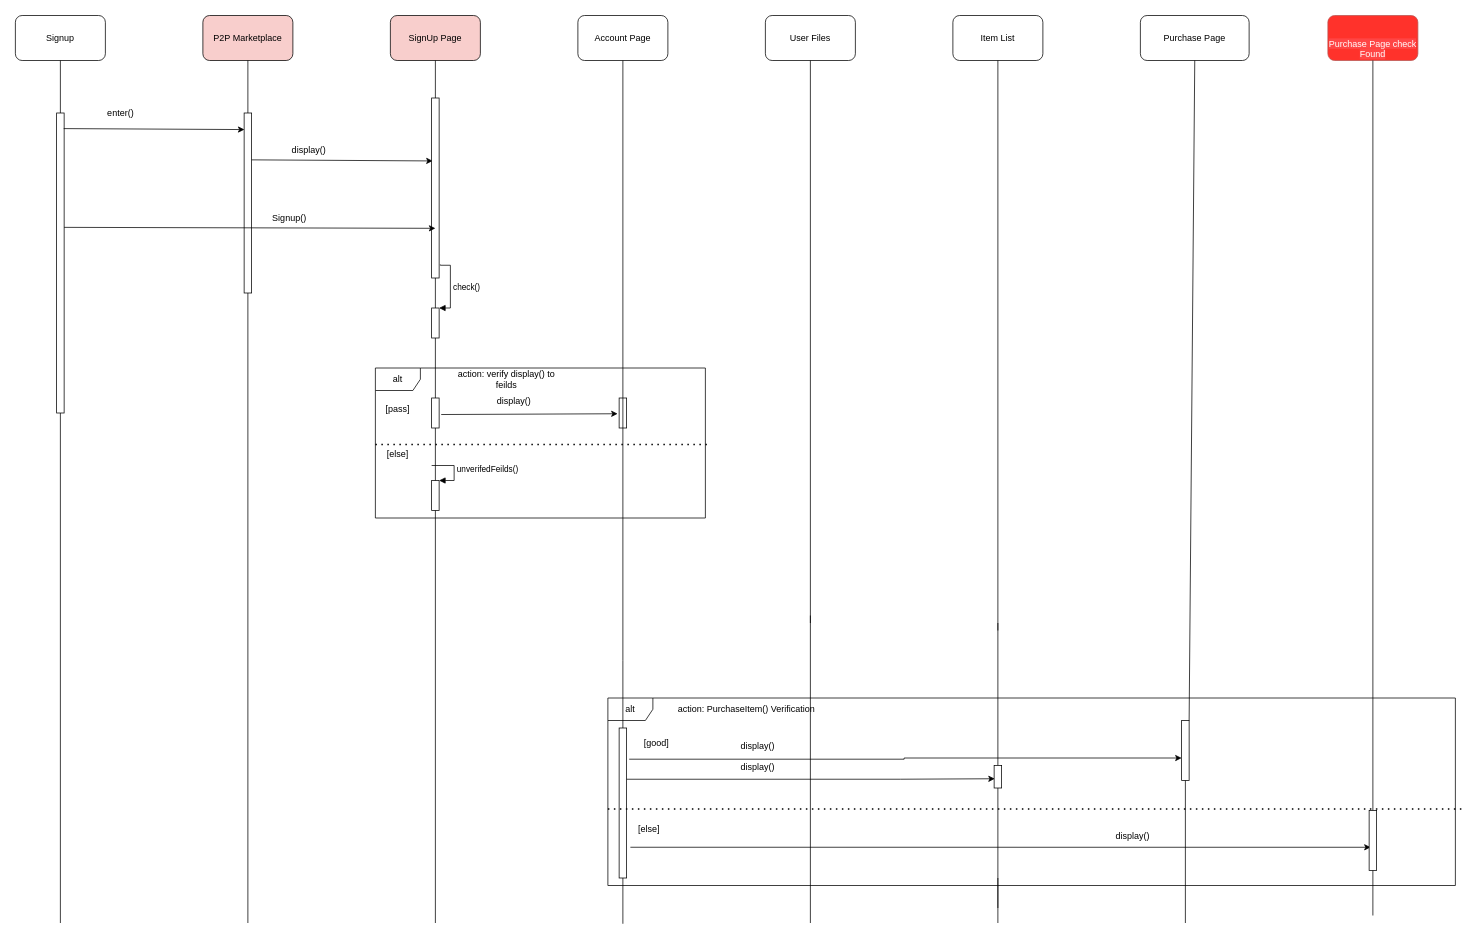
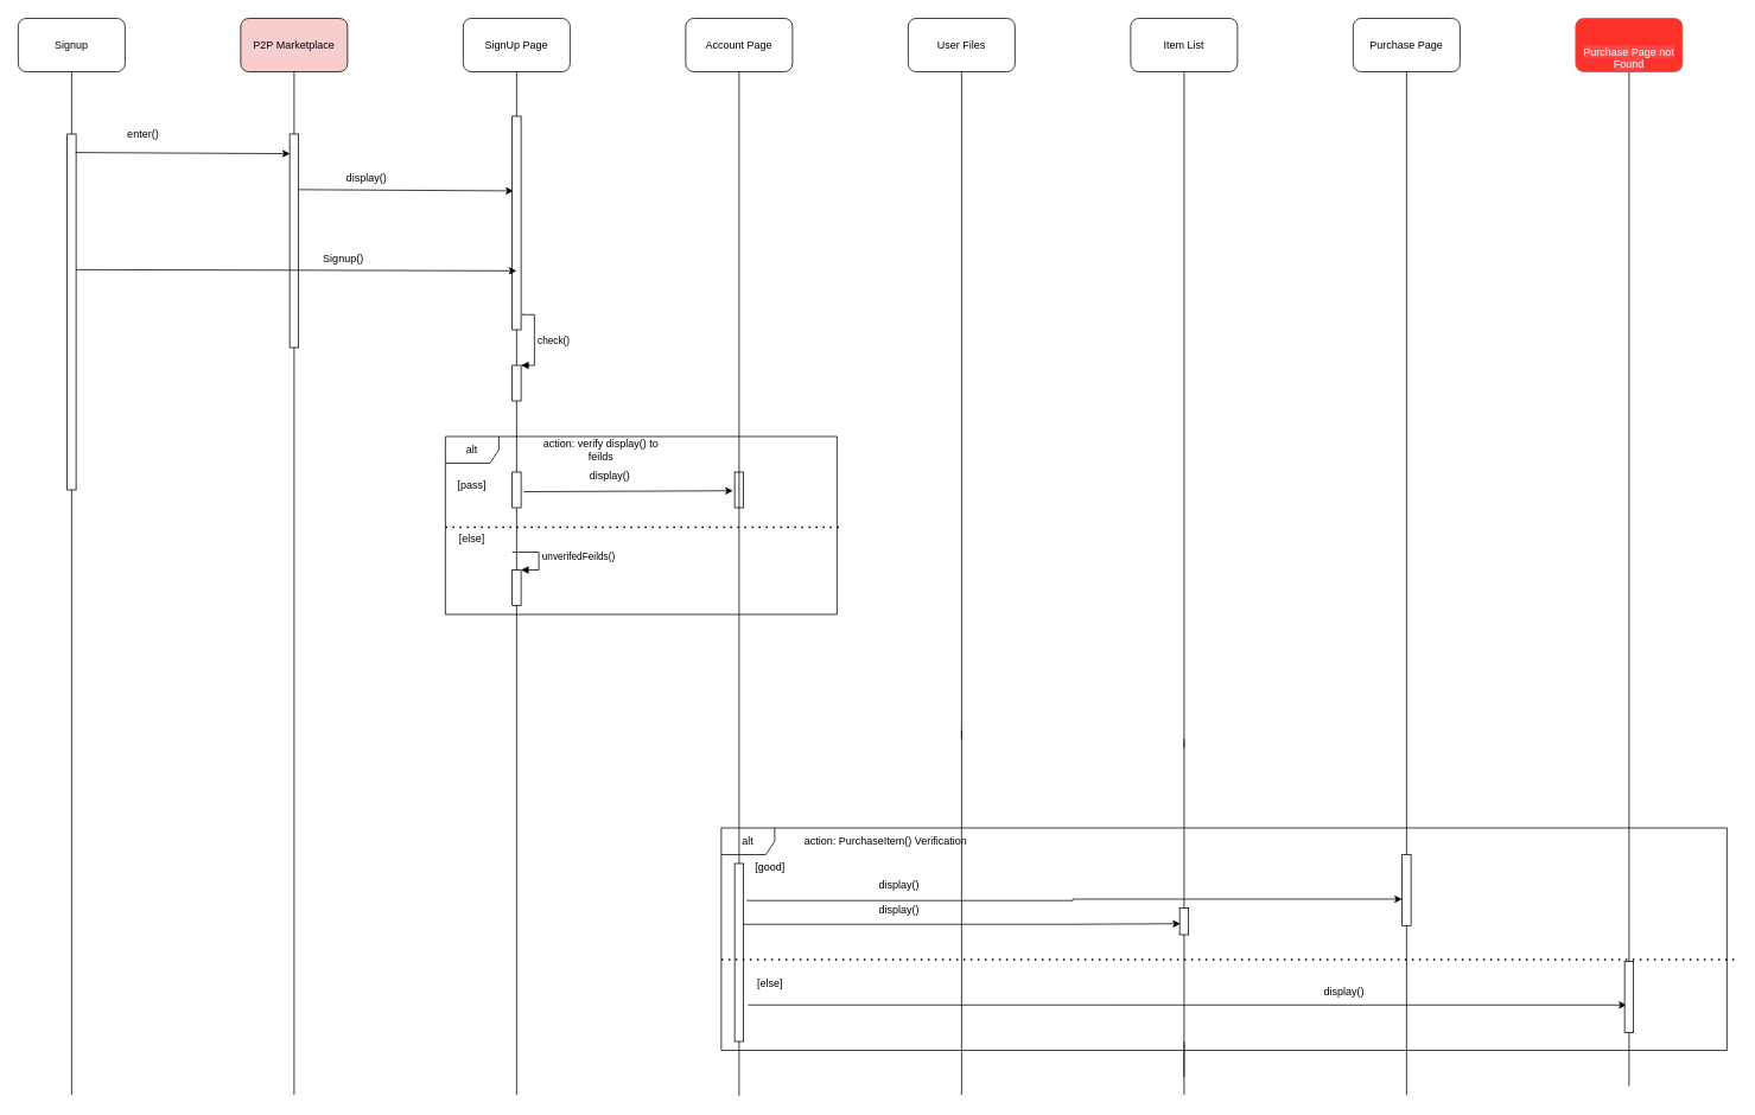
- <mxCell id="7" value="SignUp Page" style="rounded=1;whiteSpace=wrap;html=1;fillColor=#f8cecc;" vertex="1" parent="1"><mxGeometry x="520" y="20" width="120" height="60" as="geometry" /></mxCell>
+ <mxCell id="7" value="SignUp Page" style="rounded=1;whiteSpace=wrap;html=1;" vertex="1" parent="1"><mxGeometry x="520" y="20" width="120" height="60" as="geometry" /></mxCell>
- <mxCell id="12" value="Purchase Page" style="rounded=1;whiteSpace=wrap;html=1;" vertex="1" parent="1"><mxGeometry x="1520" y="20" width="145" height="60" as="geometry" /></mxCell>
+ <mxCell id="12" value="Purchase Page" style="rounded=1;whiteSpace=wrap;html=1;" vertex="1" parent="1"><mxGeometry x="1520" y="20" width="120" height="60" as="geometry" /></mxCell>
- <mxCell id="14" value="&lt;br&gt;&lt;br&gt;&lt;font color=&quot;#ffffff&quot; style=&quot;background-color: rgb(255 , 69 , 69)&quot;&gt;&lt;span style=&quot;font-family: &amp;#34;helvetica&amp;#34; ; font-size: 12px ; font-style: normal ; font-weight: 400 ; letter-spacing: normal ; text-align: center ; text-indent: 0px ; text-transform: none ; word-spacing: 0px ; display: inline ; float: none&quot;&gt;Purchase Page check Found&lt;/span&gt;&lt;br&gt;&lt;/font&gt;" style="rounded=1;whiteSpace=wrap;html=1;fillColor=#FF322B;strokeColor=#b85450;" vertex="1" parent="1"><mxGeometry x="1770" y="20" width="120" height="60" as="geometry" /></mxCell>
+ <mxCell id="14" value="&lt;br&gt;&lt;br&gt;&lt;font color=&quot;#ffffff&quot; style=&quot;background-color: rgb(255 , 69 , 69)&quot;&gt;&lt;span style=&quot;font-family: &amp;#34;helvetica&amp;#34; ; font-size: 12px ; font-style: normal ; font-weight: 400 ; letter-spacing: normal ; text-align: center ; text-indent: 0px ; text-transform: none ; word-spacing: 0px ; display: inline ; float: none&quot;&gt;Purchase Page not Found&lt;/span&gt;&lt;br&gt;&lt;/font&gt;" style="rounded=1;whiteSpace=wrap;html=1;fillColor=#FF322B;strokeColor=#b85450;" vertex="1" parent="1"><mxGeometry x="1770" y="20" width="120" height="60" as="geometry" /></mxCell>
- <mxCell id="50" value="[good]" style="text;html=1;strokeColor=none;fillColor=none;align=center;verticalAlign=middle;whiteSpace=wrap;rounded=0;" vertex="1" parent="1"><mxGeometry x="845" y="975" width="60" height="30" as="geometry" /></mxCell>
+ <mxCell id="50" value="[good]" style="text;html=1;strokeColor=none;fillColor=none;align=center;verticalAlign=middle;whiteSpace=wrap;rounded=0;" vertex="1" parent="1"><mxGeometry x="835" y="960" width="60" height="30" as="geometry" /></mxCell>
